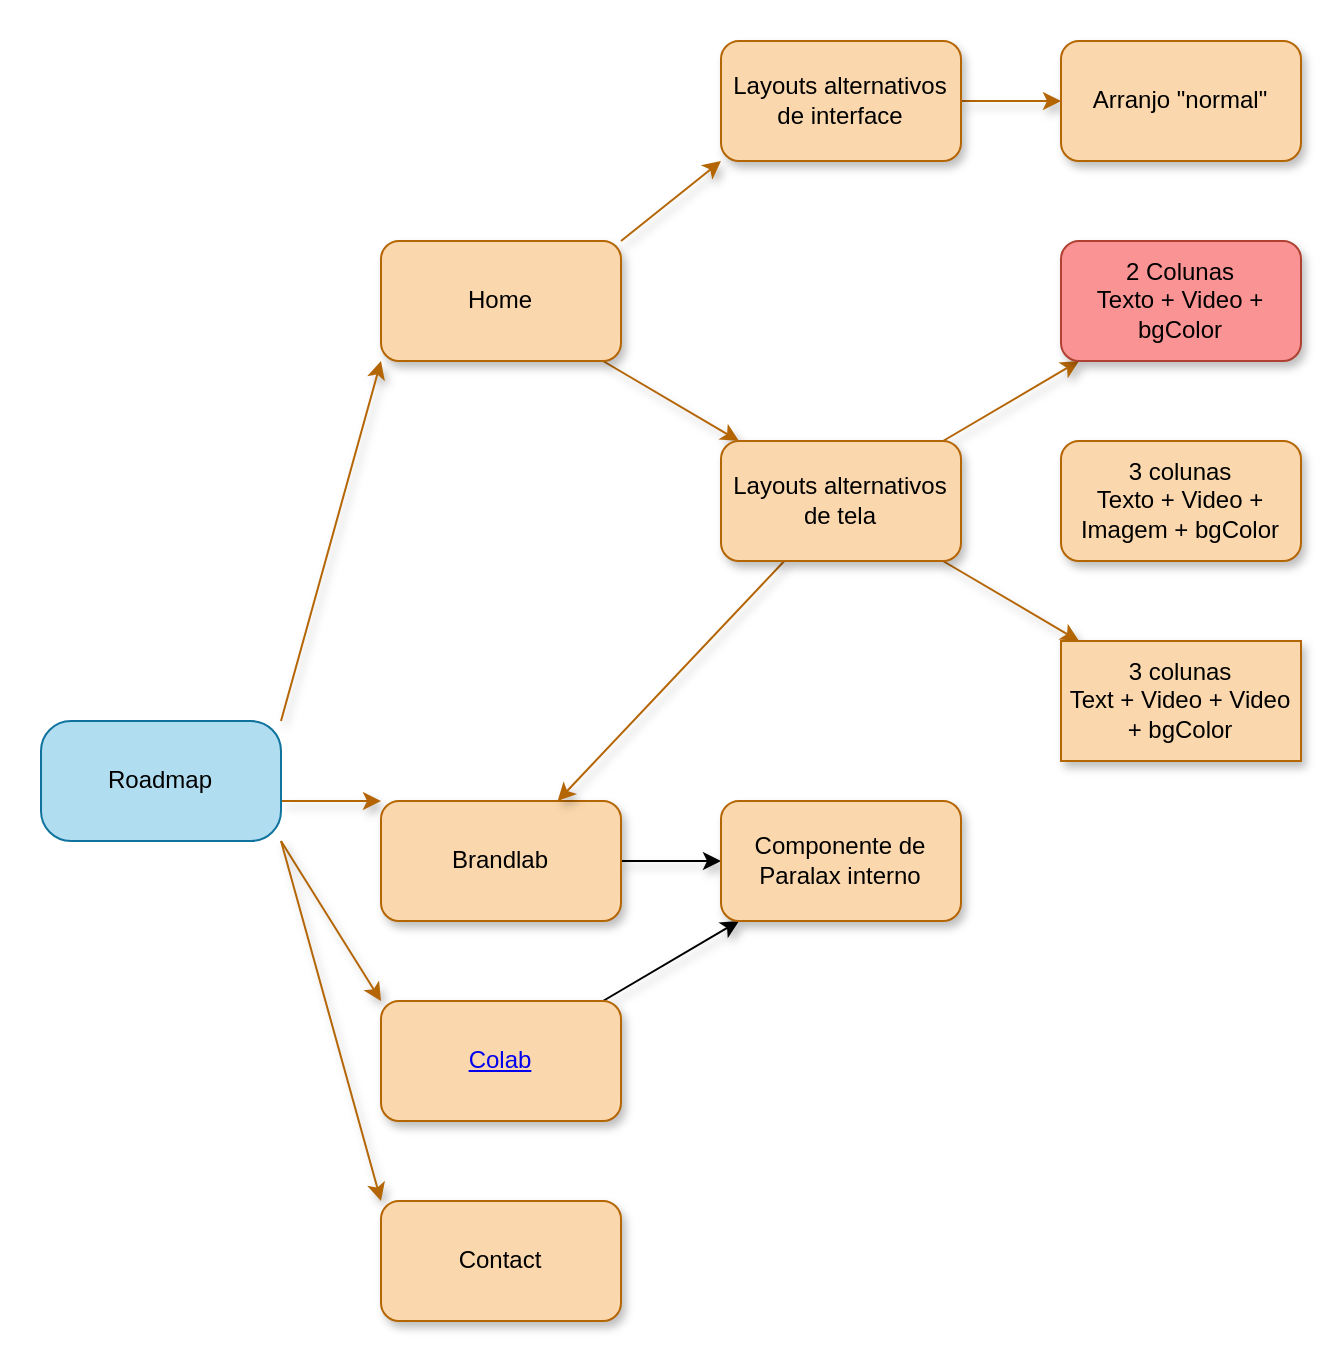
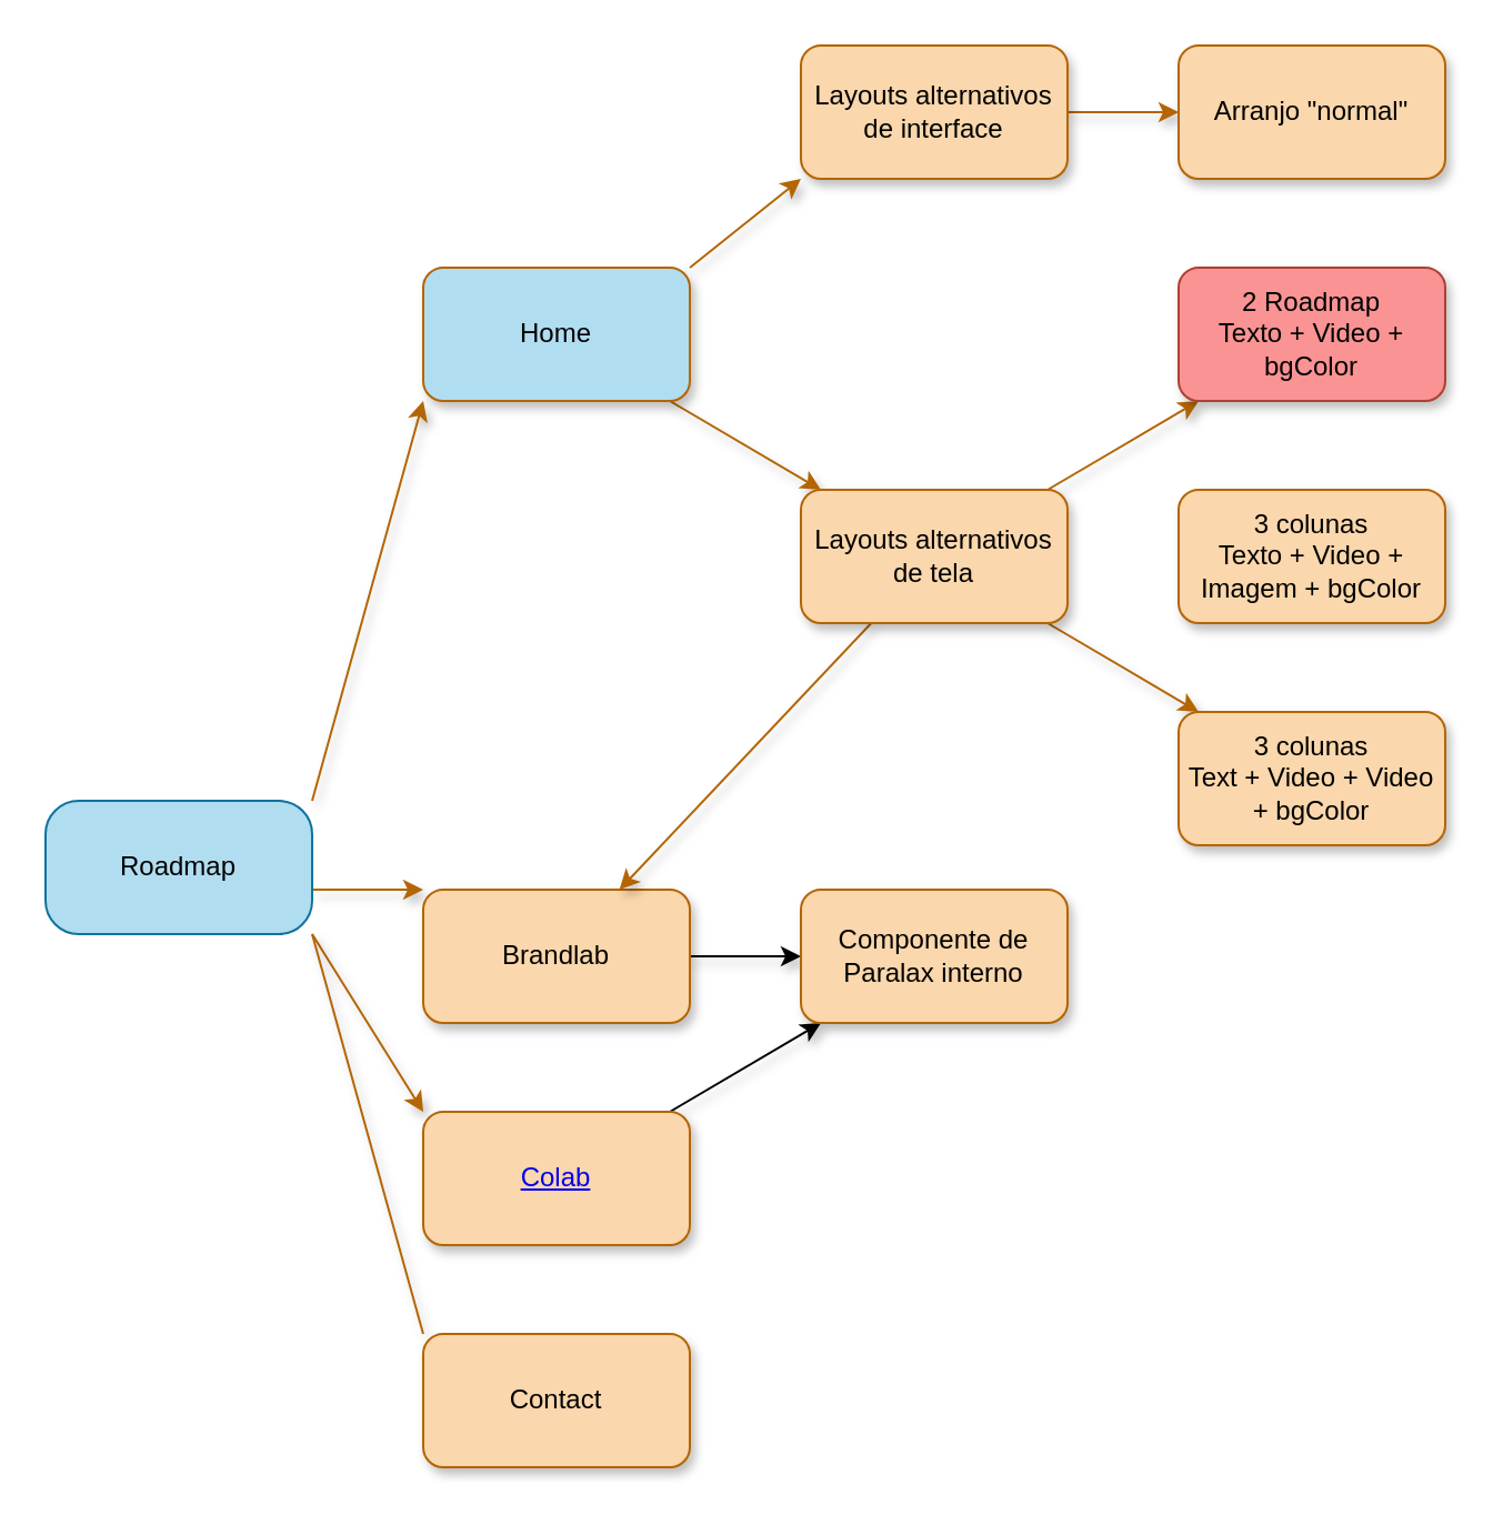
- <mxCell id="9" value="Home" style="rounded=1;whiteSpace=wrap;html=1;fillColor=#fad7ac;strokeColor=#b46504;shadow=1;fontColor=#000000;" vertex="1" parent="1"><mxGeometry x="190" y="120" width="120" height="60" as="geometry" /></mxCell>
+ <mxCell id="9" value="Home" style="rounded=1;whiteSpace=wrap;html=1;fillColor=#b1ddf0;strokeColor=#b46504;shadow=1;fontColor=#000000;" vertex="1" parent="1"><mxGeometry x="190" y="120" width="120" height="60" as="geometry" /></mxCell>
- <mxCell id="21" value="2 Colunas&lt;br&gt;Texto + Video + bgColor" style="whiteSpace=wrap;html=1;rounded=1;fillColor=#FA9393;strokeColor=#ae4132;shadow=1;fontColor=#000000;" vertex="1" parent="1"><mxGeometry x="530" y="120" width="120" height="60" as="geometry" /></mxCell>
+ <mxCell id="21" value="2 Roadmap&lt;br&gt;Texto + Video + bgColor" style="whiteSpace=wrap;html=1;rounded=1;fillColor=#FA9393;strokeColor=#ae4132;shadow=1;fontColor=#000000;" vertex="1" parent="1"><mxGeometry x="530" y="120" width="120" height="60" as="geometry" /></mxCell>
- <mxCell id="23" value="3 colunas&lt;br&gt;Text + Video + Video + bgColor" style="whiteSpace=wrap;html=1;fillColor=#fad7ac;strokeColor=#b46504;shadow=1;fontColor=#000000;rounded=0;" vertex="1" parent="1"><mxGeometry x="530" y="320" width="120" height="60" as="geometry" /></mxCell>
+ <mxCell id="23" value="3 colunas&lt;br&gt;Text + Video + Video + bgColor" style="whiteSpace=wrap;html=1;rounded=1;fillColor=#fad7ac;strokeColor=#b46504;shadow=1;fontColor=#000000;" vertex="1" parent="1"><mxGeometry x="530" y="320" width="120" height="60" as="geometry" /></mxCell>
- <mxCell id="5" style="edgeStyle=none;html=1;noEdgeStyle=1;orthogonal=1;fillColor=#fad7ac;strokeColor=#b46504;shadow=1;fontColor=#000000;" edge="1" parent="1" source="6" target="14"><mxGeometry relative="1" as="geometry" /></mxCell>
+ <mxCell id="5" style="edgeStyle=none;html=1;noEdgeStyle=1;orthogonal=1;fillColor=#fad7ac;strokeColor=#b46504;shadow=1;fontColor=#000000;endArrow=none;" edge="1" parent="1" source="6" target="14"><mxGeometry relative="1" as="geometry" /></mxCell>
